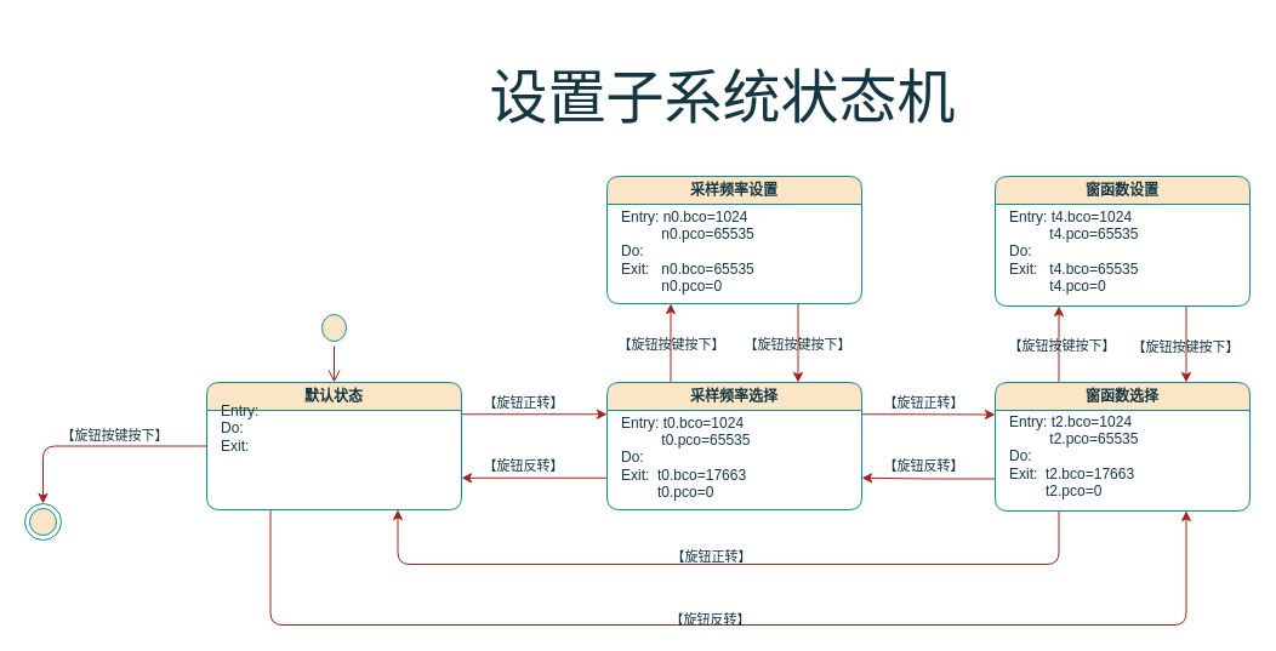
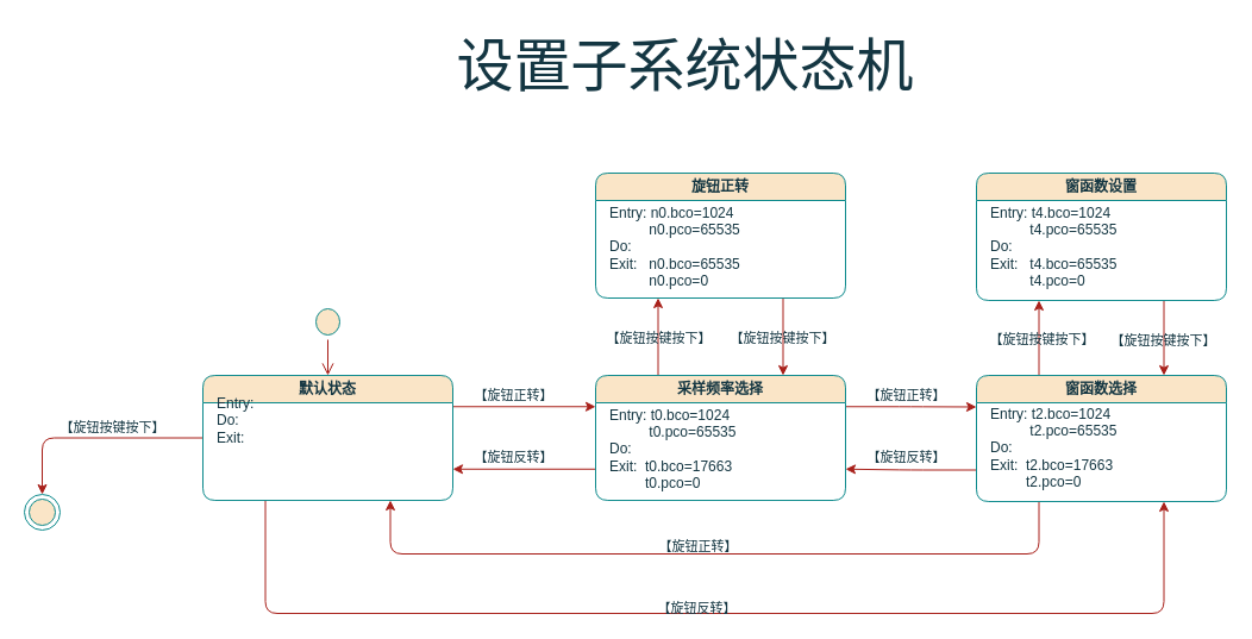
- <mxCell id="20" value="&lt;font style=&quot;font-size: 48px;&quot;&gt;设置子系统状态机&lt;/font&gt;" style="text;html=1;align=center;verticalAlign=middle;resizable=0;points=[];autosize=1;strokeColor=none;fillColor=none;rounded=1;labelBackgroundColor=none;fontColor=#143642;" vertex="1" parent="1"><mxGeometry x="390" y="45" width="410" height="70" as="geometry" /></mxCell>
+ <mxCell id="20" value="&lt;font style=&quot;font-size: 48px;&quot;&gt;设置子系统状态机&lt;/font&gt;" style="text;html=1;align=center;verticalAlign=middle;resizable=0;points=[];autosize=1;strokeColor=none;fillColor=none;rounded=1;labelBackgroundColor=none;fontColor=#143642;" vertex="1" parent="1"><mxGeometry x="370" y="20" width="410" height="70" as="geometry" /></mxCell>
- <mxCell id="32" value="采样频率设置" style="swimlane;whiteSpace=wrap;html=1;labelBackgroundColor=none;rounded=1;fillColor=#FAE5C7;strokeColor=#0F8B8D;fontColor=#143642;" vertex="1" parent="1"><mxGeometry x="500" y="145" width="210" height="105" as="geometry" /></mxCell>
+ <mxCell id="32" value="旋钮正转" style="swimlane;whiteSpace=wrap;html=1;labelBackgroundColor=none;rounded=1;fillColor=#FAE5C7;strokeColor=#0F8B8D;fontColor=#143642;" vertex="1" parent="1"><mxGeometry x="500" y="145" width="210" height="105" as="geometry" /></mxCell>
